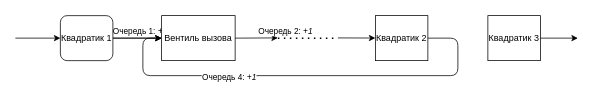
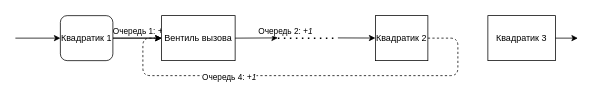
- <mxCell id="11" value="&lt;span&gt;Квадратик 3&lt;/span&gt;" style="rounded=0;whiteSpace=wrap;html=1;" vertex="1" parent="1"><mxGeometry x="650" y="20" width="70" height="60" as="geometry" /></mxCell>
+ <mxCell id="11" value="&lt;span&gt;Квадратик 3&lt;/span&gt;" style="rounded=0;whiteSpace=wrap;html=1;" vertex="1" parent="1"><mxGeometry x="650" y="20" width="90" height="60" as="geometry" /></mxCell>
- <mxCell id="12" value="" style="endArrow=classic;html=1;exitX=1;exitY=0.5;exitDx=0;exitDy=0;entryX=0;entryY=0.5;entryDx=0;entryDy=0;" edge="1" parent="1" source="6" target="7"><mxGeometry width="50" height="50" relative="1" as="geometry"><mxPoint x="570" y="200" as="sourcePoint" /><mxPoint x="200" y="50" as="targetPoint" /><Array as="points"><mxPoint x="610" y="50" /><mxPoint x="610" y="100" /><mxPoint x="190" y="100" /><mxPoint x="190" y="50" /></Array></mxGeometry></mxCell>
+ <mxCell id="12" value="" style="endArrow=classic;html=1;exitX=1;exitY=0.5;exitDx=0;exitDy=0;entryX=0;entryY=0.5;entryDx=0;entryDy=0;dashed=1;" edge="1" parent="1" source="6" target="7"><mxGeometry width="50" height="50" relative="1" as="geometry"><mxPoint x="570" y="200" as="sourcePoint" /><mxPoint x="200" y="50" as="targetPoint" /><Array as="points"><mxPoint x="610" y="50" /><mxPoint x="610" y="100" /><mxPoint x="190" y="100" /><mxPoint x="190" y="50" /></Array></mxGeometry></mxCell>
